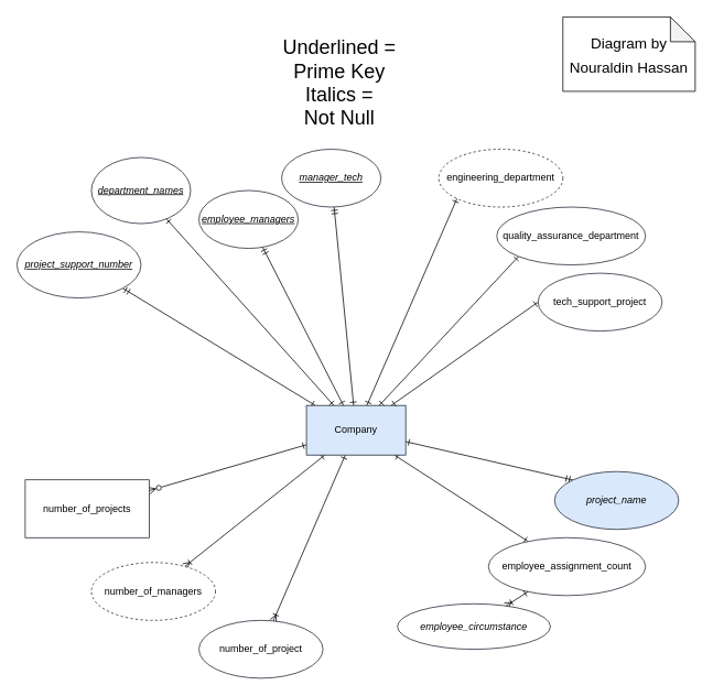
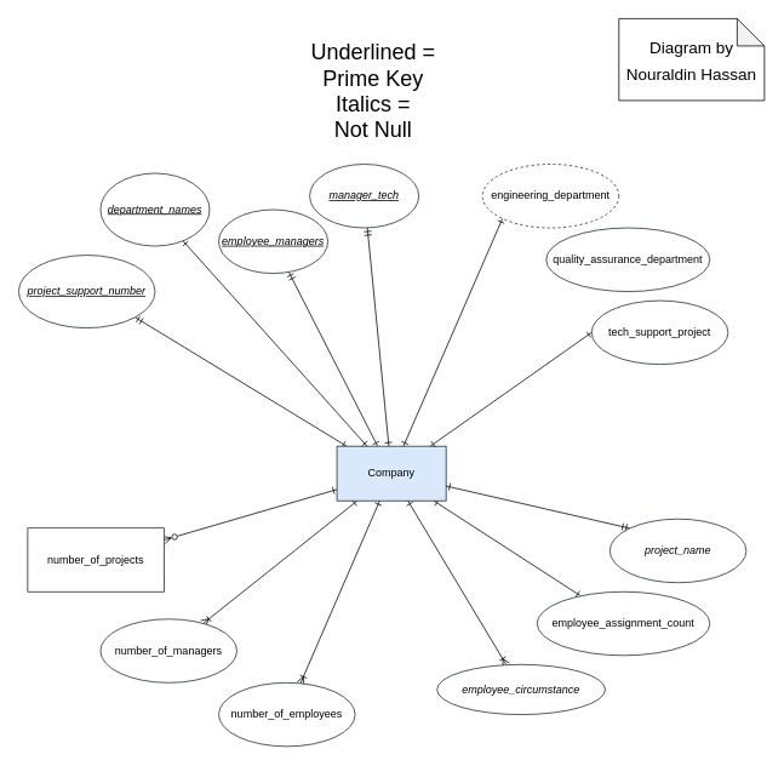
- <mxCell id="19" style="edgeStyle=none;rounded=0;orthogonalLoop=1;jettySize=auto;html=1;exitX=0;exitY=1;exitDx=0;exitDy=0;startArrow=ERone;startFill=0;endArrow=ERone;endFill=0;" edge="1" parent="1" source="20" target="7"><mxGeometry relative="1" as="geometry" /></mxCell>
- <mxCell id="24" value="project_name" style="ellipse;whiteSpace=wrap;html=1;strokeColor=#1D2633;fontStyle=2;fillColor=#dae8fc;" parent="1" vertex="1"><mxGeometry x="670" y="570" width="150" height="70" as="geometry" /></mxCell>
+ <mxCell id="24" value="project_name" style="ellipse;whiteSpace=wrap;html=1;strokeColor=#1D2633;fontStyle=2" parent="1" vertex="1"><mxGeometry x="670" y="570" width="150" height="70" as="geometry" /></mxCell>
- <mxCell id="29" value="number_of_managers" style="ellipse;whiteSpace=wrap;html=1;strokeColor=#1D2633;fontStyle=0;dashed=1;" parent="1" vertex="1"><mxGeometry x="110" y="680" width="150" height="70" as="geometry" /></mxCell>
+ <mxCell id="29" value="number_of_managers" style="ellipse;whiteSpace=wrap;html=1;strokeColor=#1D2633;fontStyle=0" parent="1" vertex="1"><mxGeometry x="110" y="680" width="150" height="70" as="geometry" /></mxCell>
- <mxCell id="26" style="edgeStyle=none;rounded=0;orthogonalLoop=1;jettySize=auto;html=1;startArrow=ERoneToMany;startFill=0;endArrow=ERone;endFill=0;" edge="1" parent="1" source="27" target="25"><mxGeometry relative="1" as="geometry" /></mxCell>
+ <mxCell id="26" style="edgeStyle=none;rounded=0;orthogonalLoop=1;jettySize=auto;html=1;startArrow=ERoneToMany;startFill=0;endArrow=ERone;endFill=0;" edge="1" parent="1" source="27" target="7"><mxGeometry relative="1" as="geometry" /></mxCell>
- <mxCell id="30" value="number_of_project" style="ellipse;whiteSpace=wrap;html=1;strokeColor=#1D2633;fontStyle=0" parent="1" vertex="1"><mxGeometry x="240" y="750" width="150" height="70" as="geometry" /></mxCell>
+ <mxCell id="30" value="number_of_employees" style="ellipse;whiteSpace=wrap;html=1;strokeColor=#1D2633;fontStyle=0" parent="1" vertex="1"><mxGeometry x="240" y="750" width="150" height="70" as="geometry" /></mxCell>
